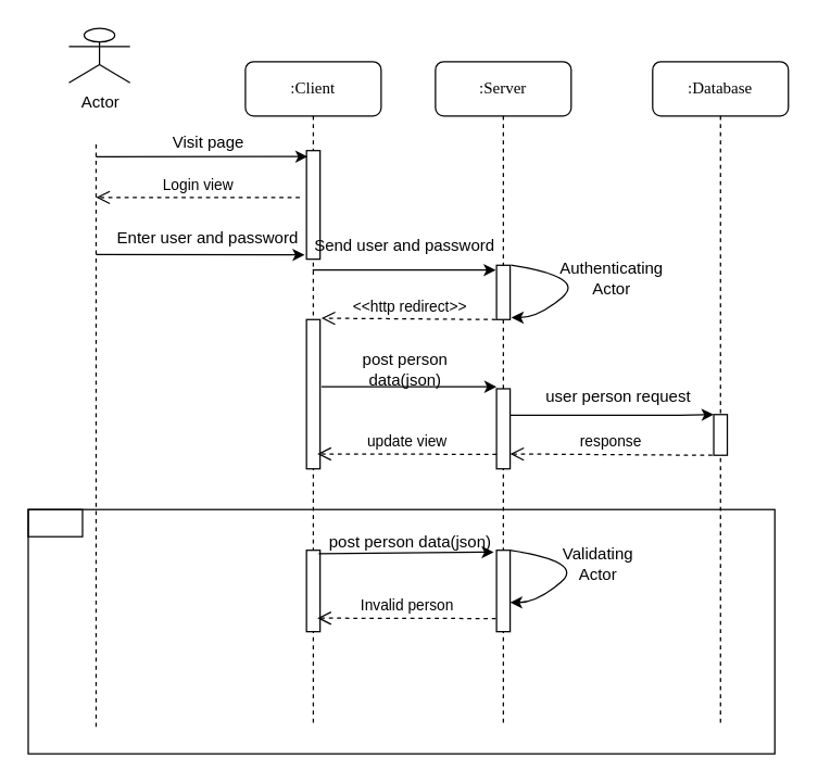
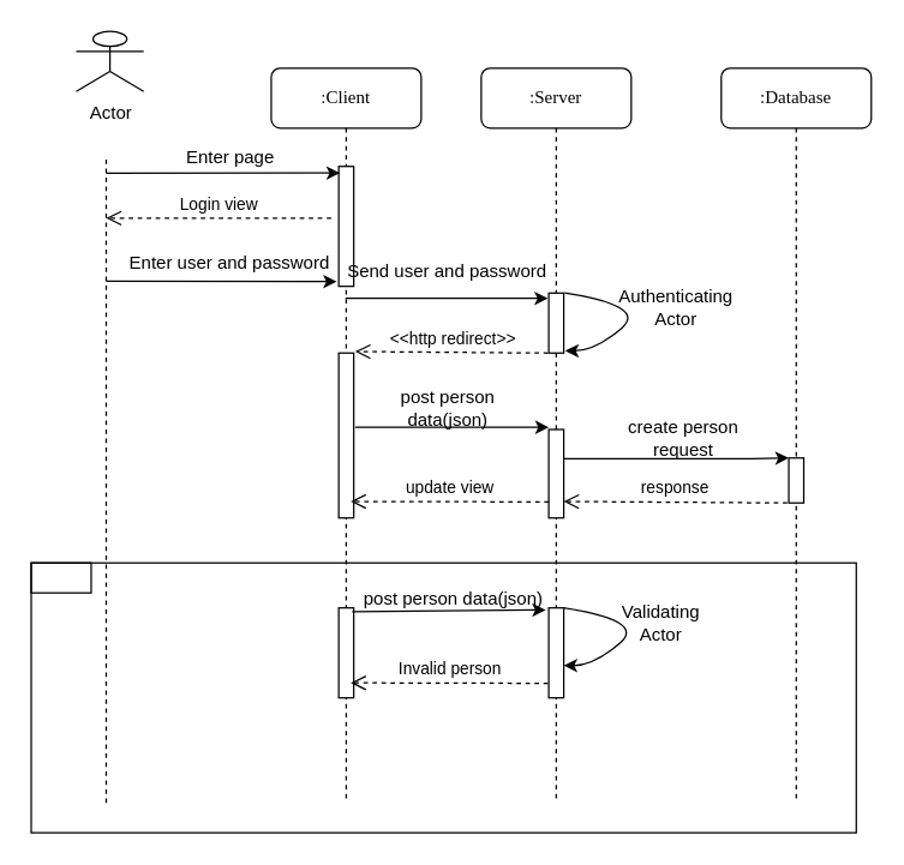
- <mxCell id="20" value="Visit page" style="text;html=1;strokeColor=none;fillColor=none;align=center;verticalAlign=middle;whiteSpace=wrap;rounded=0;" vertex="1" parent="1"><mxGeometry x="117.5" y="95" width="70" height="20" as="geometry" /></mxCell>
+ <mxCell id="20" value="Enter page" style="text;html=1;strokeColor=none;fillColor=none;align=center;verticalAlign=middle;whiteSpace=wrap;rounded=0;" vertex="1" parent="1"><mxGeometry x="117.5" y="95" width="70" height="20" as="geometry" /></mxCell>
- <mxCell id="13" value="user person request" style="text;html=1;strokeColor=none;fillColor=none;align=center;verticalAlign=middle;whiteSpace=wrap;rounded=0;" vertex="1" parent="1"><mxGeometry x="400" y="282" width="110" height="20" as="geometry" /></mxCell>
+ <mxCell id="13" value="create person request" style="text;html=1;strokeColor=none;fillColor=none;align=center;verticalAlign=middle;whiteSpace=wrap;rounded=0;" vertex="1" parent="1"><mxGeometry x="400" y="282" width="110" height="20" as="geometry" /></mxCell>
